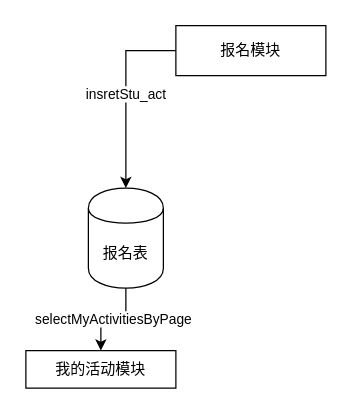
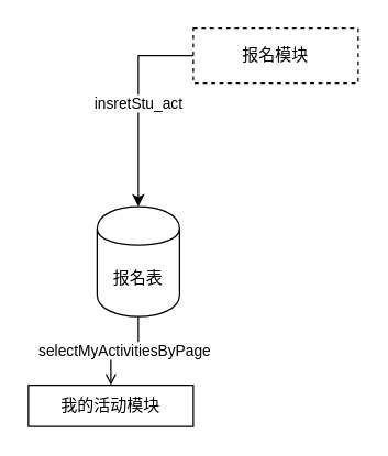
- <mxCell id="6" value="报名模块" style="rounded=0;whiteSpace=wrap;html=1;" parent="1" vertex="1"><mxGeometry x="140" y="20" width="120" height="40" as="geometry" /></mxCell>
+ <mxCell id="6" value="报名模块" style="rounded=0;whiteSpace=wrap;html=1;dashed=1;" parent="1" vertex="1"><mxGeometry x="140" y="20" width="120" height="40" as="geometry" /></mxCell>
- <mxCell id="3" value="selectMyActivitiesByPage" style="edgeStyle=orthogonalEdgeStyle;rounded=0;orthogonalLoop=1;jettySize=auto;html=1;entryX=0.5;entryY=0;entryDx=0;entryDy=0;exitX=0.5;exitY=1;exitDx=0;exitDy=0;" parent="1" source="4" target="2" edge="1"><mxGeometry relative="1" as="geometry" /></mxCell>
+ <mxCell id="3" value="selectMyActivitiesByPage" style="edgeStyle=orthogonalEdgeStyle;rounded=0;orthogonalLoop=1;jettySize=auto;html=1;entryX=0.5;entryY=0;entryDx=0;entryDy=0;exitX=0.5;exitY=1;exitDx=0;exitDy=0;endArrow=open;" parent="1" source="4" target="2" edge="1"><mxGeometry relative="1" as="geometry" /></mxCell>
